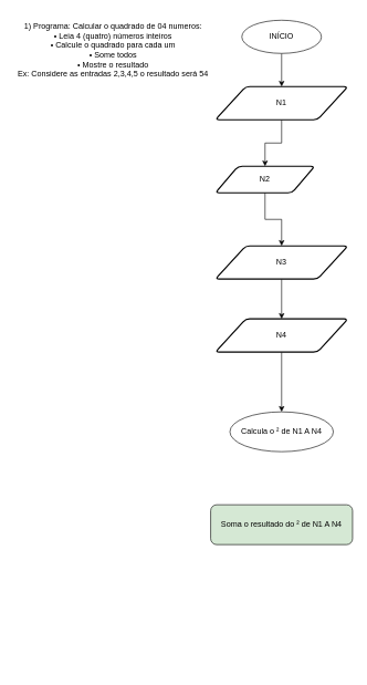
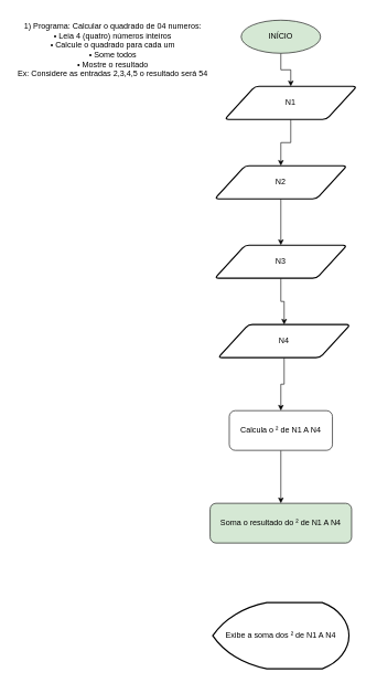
- <mxCell id="3" value="INÍCIO" style="ellipse;whiteSpace=wrap;html=1;" parent="1" vertex="1"><mxGeometry x="364" y="30" width="120" height="50" as="geometry" /></mxCell>
+ <mxCell id="3" value="INÍCIO" style="ellipse;whiteSpace=wrap;html=1;fillColor=#d5e8d4;" parent="1" vertex="1"><mxGeometry x="364" y="30" width="120" height="50" as="geometry" /></mxCell>
- <mxCell id="6" value="N1" style="shape=parallelogram;html=1;strokeWidth=2;perimeter=parallelogramPerimeter;whiteSpace=wrap;rounded=1;arcSize=12;size=0.23;" parent="1" vertex="1"><mxGeometry x="324" y="130" width="200" height="50" as="geometry" /></mxCell>
+ <mxCell id="6" value="N1" style="shape=parallelogram;html=1;strokeWidth=2;perimeter=parallelogramPerimeter;whiteSpace=wrap;rounded=1;arcSize=12;size=0.23;" parent="1" vertex="1"><mxGeometry x="339" y="130" width="200" height="50" as="geometry" /></mxCell>
- <mxCell id="8" value="N2" style="shape=parallelogram;html=1;strokeWidth=2;perimeter=parallelogramPerimeter;whiteSpace=wrap;rounded=1;arcSize=12;size=0.23;" vertex="1" parent="1"><mxGeometry x="324" y="250" width="150" height="40" as="geometry" /></mxCell>
+ <mxCell id="8" value="N2" style="shape=parallelogram;html=1;strokeWidth=2;perimeter=parallelogramPerimeter;whiteSpace=wrap;rounded=1;arcSize=12;size=0.23;" vertex="1" parent="1"><mxGeometry x="324" y="250" width="200" height="50" as="geometry" /></mxCell>
- <mxCell id="12" value="N4" style="shape=parallelogram;html=1;strokeWidth=2;perimeter=parallelogramPerimeter;whiteSpace=wrap;rounded=1;arcSize=12;size=0.23;" vertex="1" parent="1"><mxGeometry x="324" y="480" width="200" height="50" as="geometry" /></mxCell>
+ <mxCell id="12" value="N4" style="shape=parallelogram;html=1;strokeWidth=2;perimeter=parallelogramPerimeter;whiteSpace=wrap;rounded=1;arcSize=12;size=0.23;" vertex="1" parent="1"><mxGeometry x="329" y="490" width="200" height="50" as="geometry" /></mxCell>
- <mxCell id="14" value="Calcula o ² de N1 A N4" style="ellipse;whiteSpace=wrap;html=1;" vertex="1" parent="1"><mxGeometry x="346" y="620" width="156" height="60" as="geometry" /></mxCell>
+ <mxCell id="14" value="Calcula o ² de N1 A N4" style="rounded=1;whiteSpace=wrap;html=1;" vertex="1" parent="1"><mxGeometry x="346" y="620" width="156" height="60" as="geometry" /></mxCell>
+ <mxCell id="13" value="" style="edgeStyle=orthogonalEdgeStyle;rounded=0;orthogonalLoop=1;jettySize=auto;html=1;" edge="1" parent="1" source="14" target="15"><mxGeometry relative="1" as="geometry" /></mxCell>
+ <mxCell id="16" value="&lt;div&gt;&lt;span style=&quot;background-color: initial;&quot;&gt;Exibe a soma dos ² de N1 A N4&lt;/span&gt;&lt;br&gt;&lt;/div&gt;" style="strokeWidth=2;html=1;shape=mxgraph.flowchart.display;whiteSpace=wrap;" vertex="1" parent="1"><mxGeometry x="321" y="910" width="206" height="100" as="geometry" /></mxCell>
